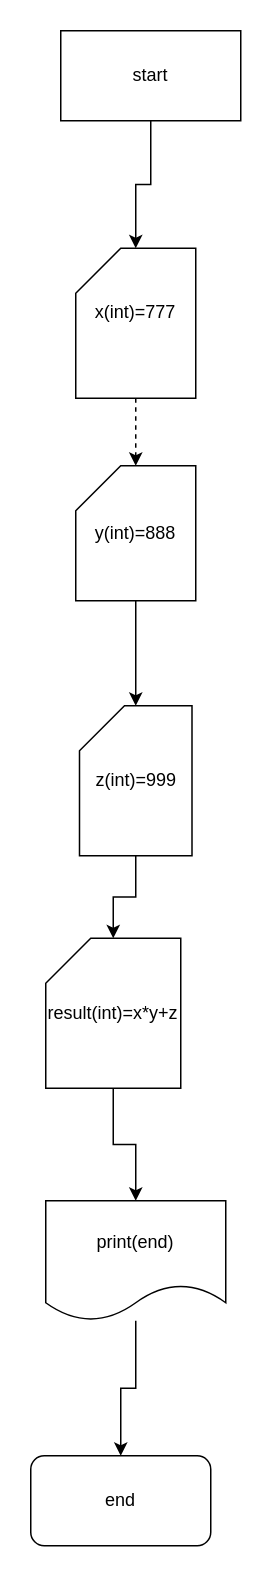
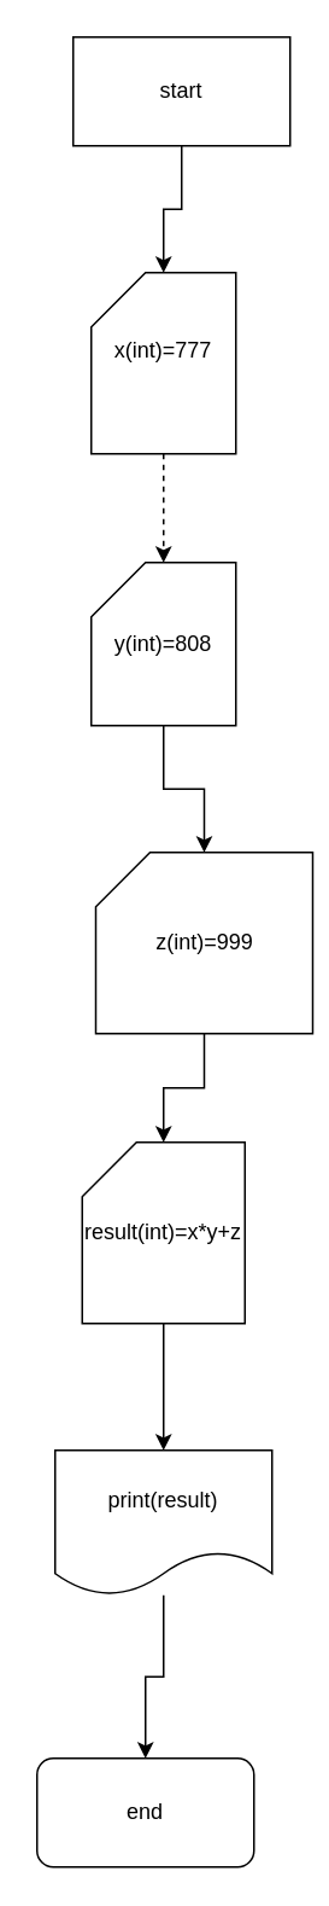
- <mxCell id="6" value="x(int)=777&lt;div&gt;&lt;br/&gt;&lt;/div&gt;" style="shape=card;whiteSpace=wrap;html=1;" vertex="1" parent="1"><mxGeometry x="50" y="165" width="80" height="100" as="geometry" /></mxCell>
+ <mxCell id="6" value="x(int)=777&lt;div&gt;&lt;br/&gt;&lt;/div&gt;" style="shape=card;whiteSpace=wrap;html=1;" vertex="1" parent="1"><mxGeometry x="50" y="150" width="80" height="100" as="geometry" /></mxCell>
- <mxCell id="8" value="y(int)=888" style="shape=card;whiteSpace=wrap;html=1;" vertex="1" parent="1"><mxGeometry x="50" y="310" width="80" height="90" as="geometry" /></mxCell>
+ <mxCell id="8" value="y(int)=808" style="shape=card;whiteSpace=wrap;html=1;" vertex="1" parent="1"><mxGeometry x="50" y="310" width="80" height="90" as="geometry" /></mxCell>
- <mxCell id="10" value="z(int)=999" style="shape=card;whiteSpace=wrap;html=1;" vertex="1" parent="1"><mxGeometry x="52.5" y="470" width="75" height="100" as="geometry" /></mxCell>
+ <mxCell id="10" value="z(int)=999" style="shape=card;whiteSpace=wrap;html=1;" vertex="1" parent="1"><mxGeometry x="52.5" y="470" width="120" height="100" as="geometry" /></mxCell>
- <mxCell id="12" value="result(int)=x*y+z" style="shape=card;whiteSpace=wrap;html=1;" vertex="1" parent="1"><mxGeometry x="30" y="625" width="90" height="100" as="geometry" /></mxCell>
+ <mxCell id="12" value="result(int)=x*y+z" style="shape=card;whiteSpace=wrap;html=1;" vertex="1" parent="1"><mxGeometry x="45" y="630" width="90" height="100" as="geometry" /></mxCell>
- <mxCell id="14" value="print(end)" style="shape=document;whiteSpace=wrap;html=1;boundedLbl=1;" vertex="1" parent="1"><mxGeometry x="30" y="800" width="120" height="80" as="geometry" /></mxCell>
+ <mxCell id="14" value="print(result)" style="shape=document;whiteSpace=wrap;html=1;boundedLbl=1;" vertex="1" parent="1"><mxGeometry x="30" y="800" width="120" height="80" as="geometry" /></mxCell>
